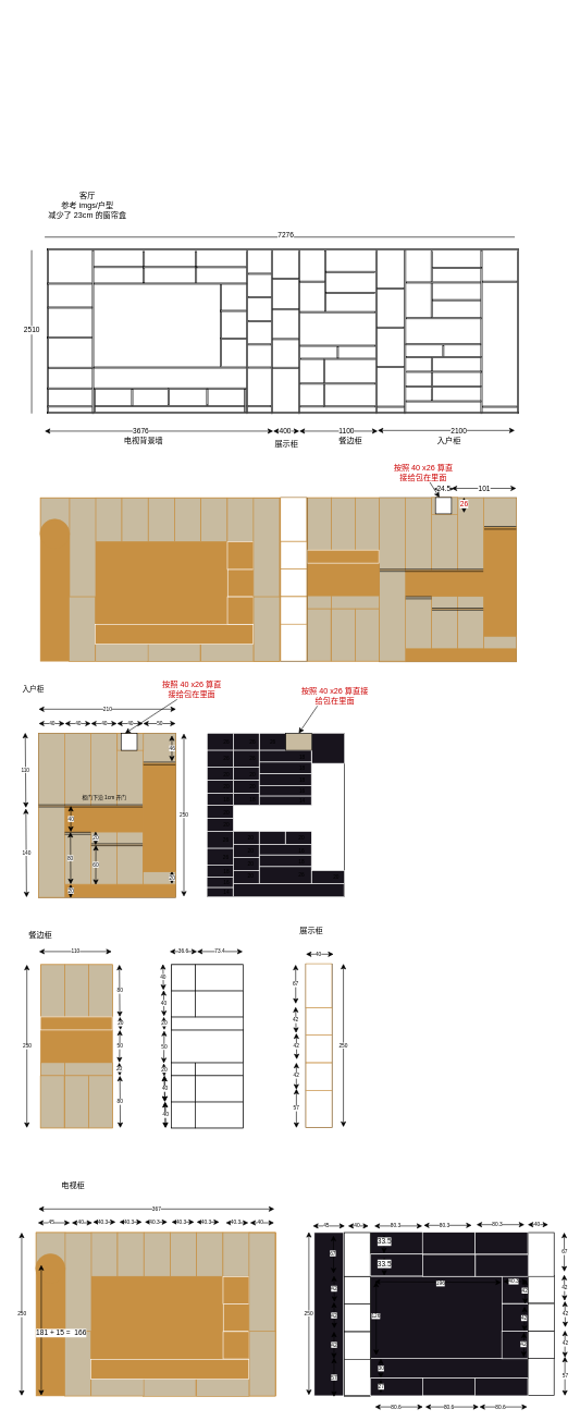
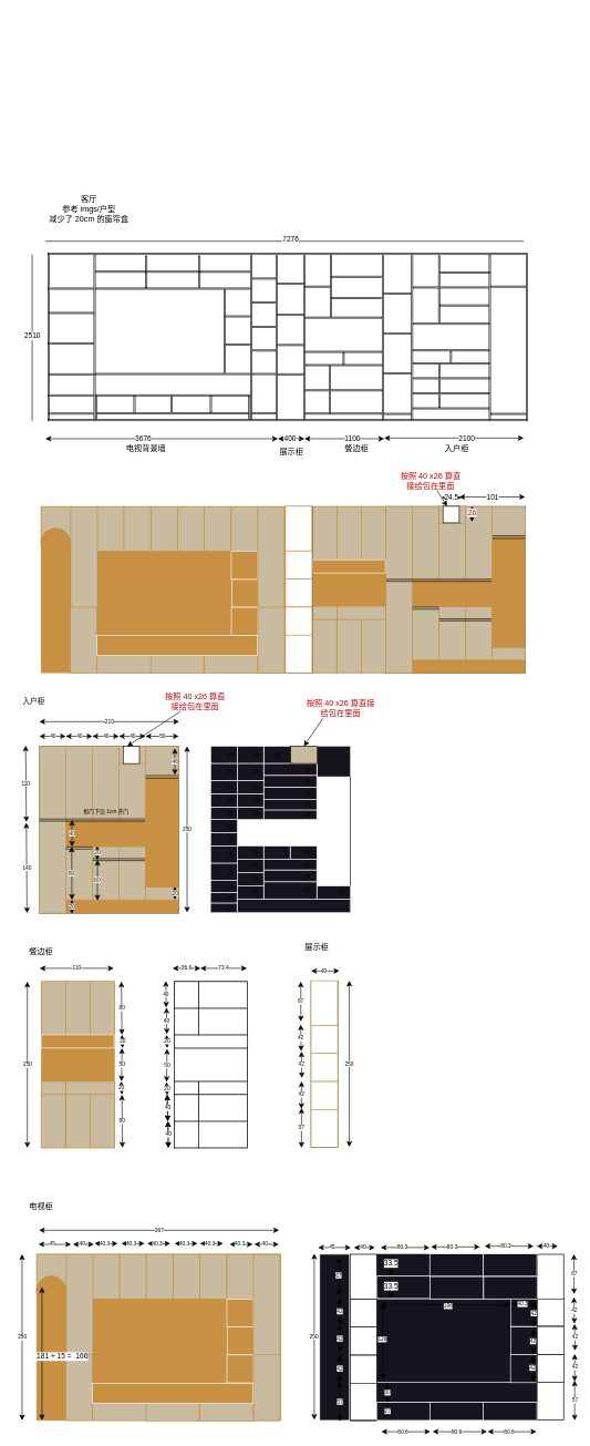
- <mxCell id="3" value="客厅&lt;br&gt;参考 imgs/户型&lt;br&gt;减少了 23cm 的窗帘盒" style="text;html=1;strokeColor=none;fillColor=none;align=center;verticalAlign=middle;whiteSpace=wrap;rounded=0;movable=1;resizable=1;rotatable=1;deletable=1;editable=1;connectable=1;" parent="1" vertex="1"><mxGeometry x="38.8" y="289.4" width="189" height="50" as="geometry" /></mxCell>
+ <mxCell id="3" value="客厅&lt;br&gt;参考 imgs/户型&lt;br&gt;减少了 20cm 的窗帘盒" style="text;html=1;strokeColor=none;fillColor=none;align=center;verticalAlign=middle;whiteSpace=wrap;rounded=0;movable=1;resizable=1;rotatable=1;deletable=1;editable=1;connectable=1;" parent="1" vertex="1"><mxGeometry x="38.8" y="289.4" width="189" height="50" as="geometry" /></mxCell>
- <mxCell id="428" value="电视柜" style="text;html=1;align=center;verticalAlign=middle;resizable=0;points=[];autosize=1;strokeColor=none;fillColor=none;" vertex="1" parent="1"><mxGeometry x="81" y="1800" width="60" height="30" as="geometry" /></mxCell>
+ <mxCell id="428" value="电视柜" style="text;html=1;align=center;verticalAlign=middle;resizable=0;points=[];autosize=1;strokeColor=none;fillColor=none;" vertex="1" parent="1"><mxGeometry x="31" y="1800" width="60" height="30" as="geometry" /></mxCell>
